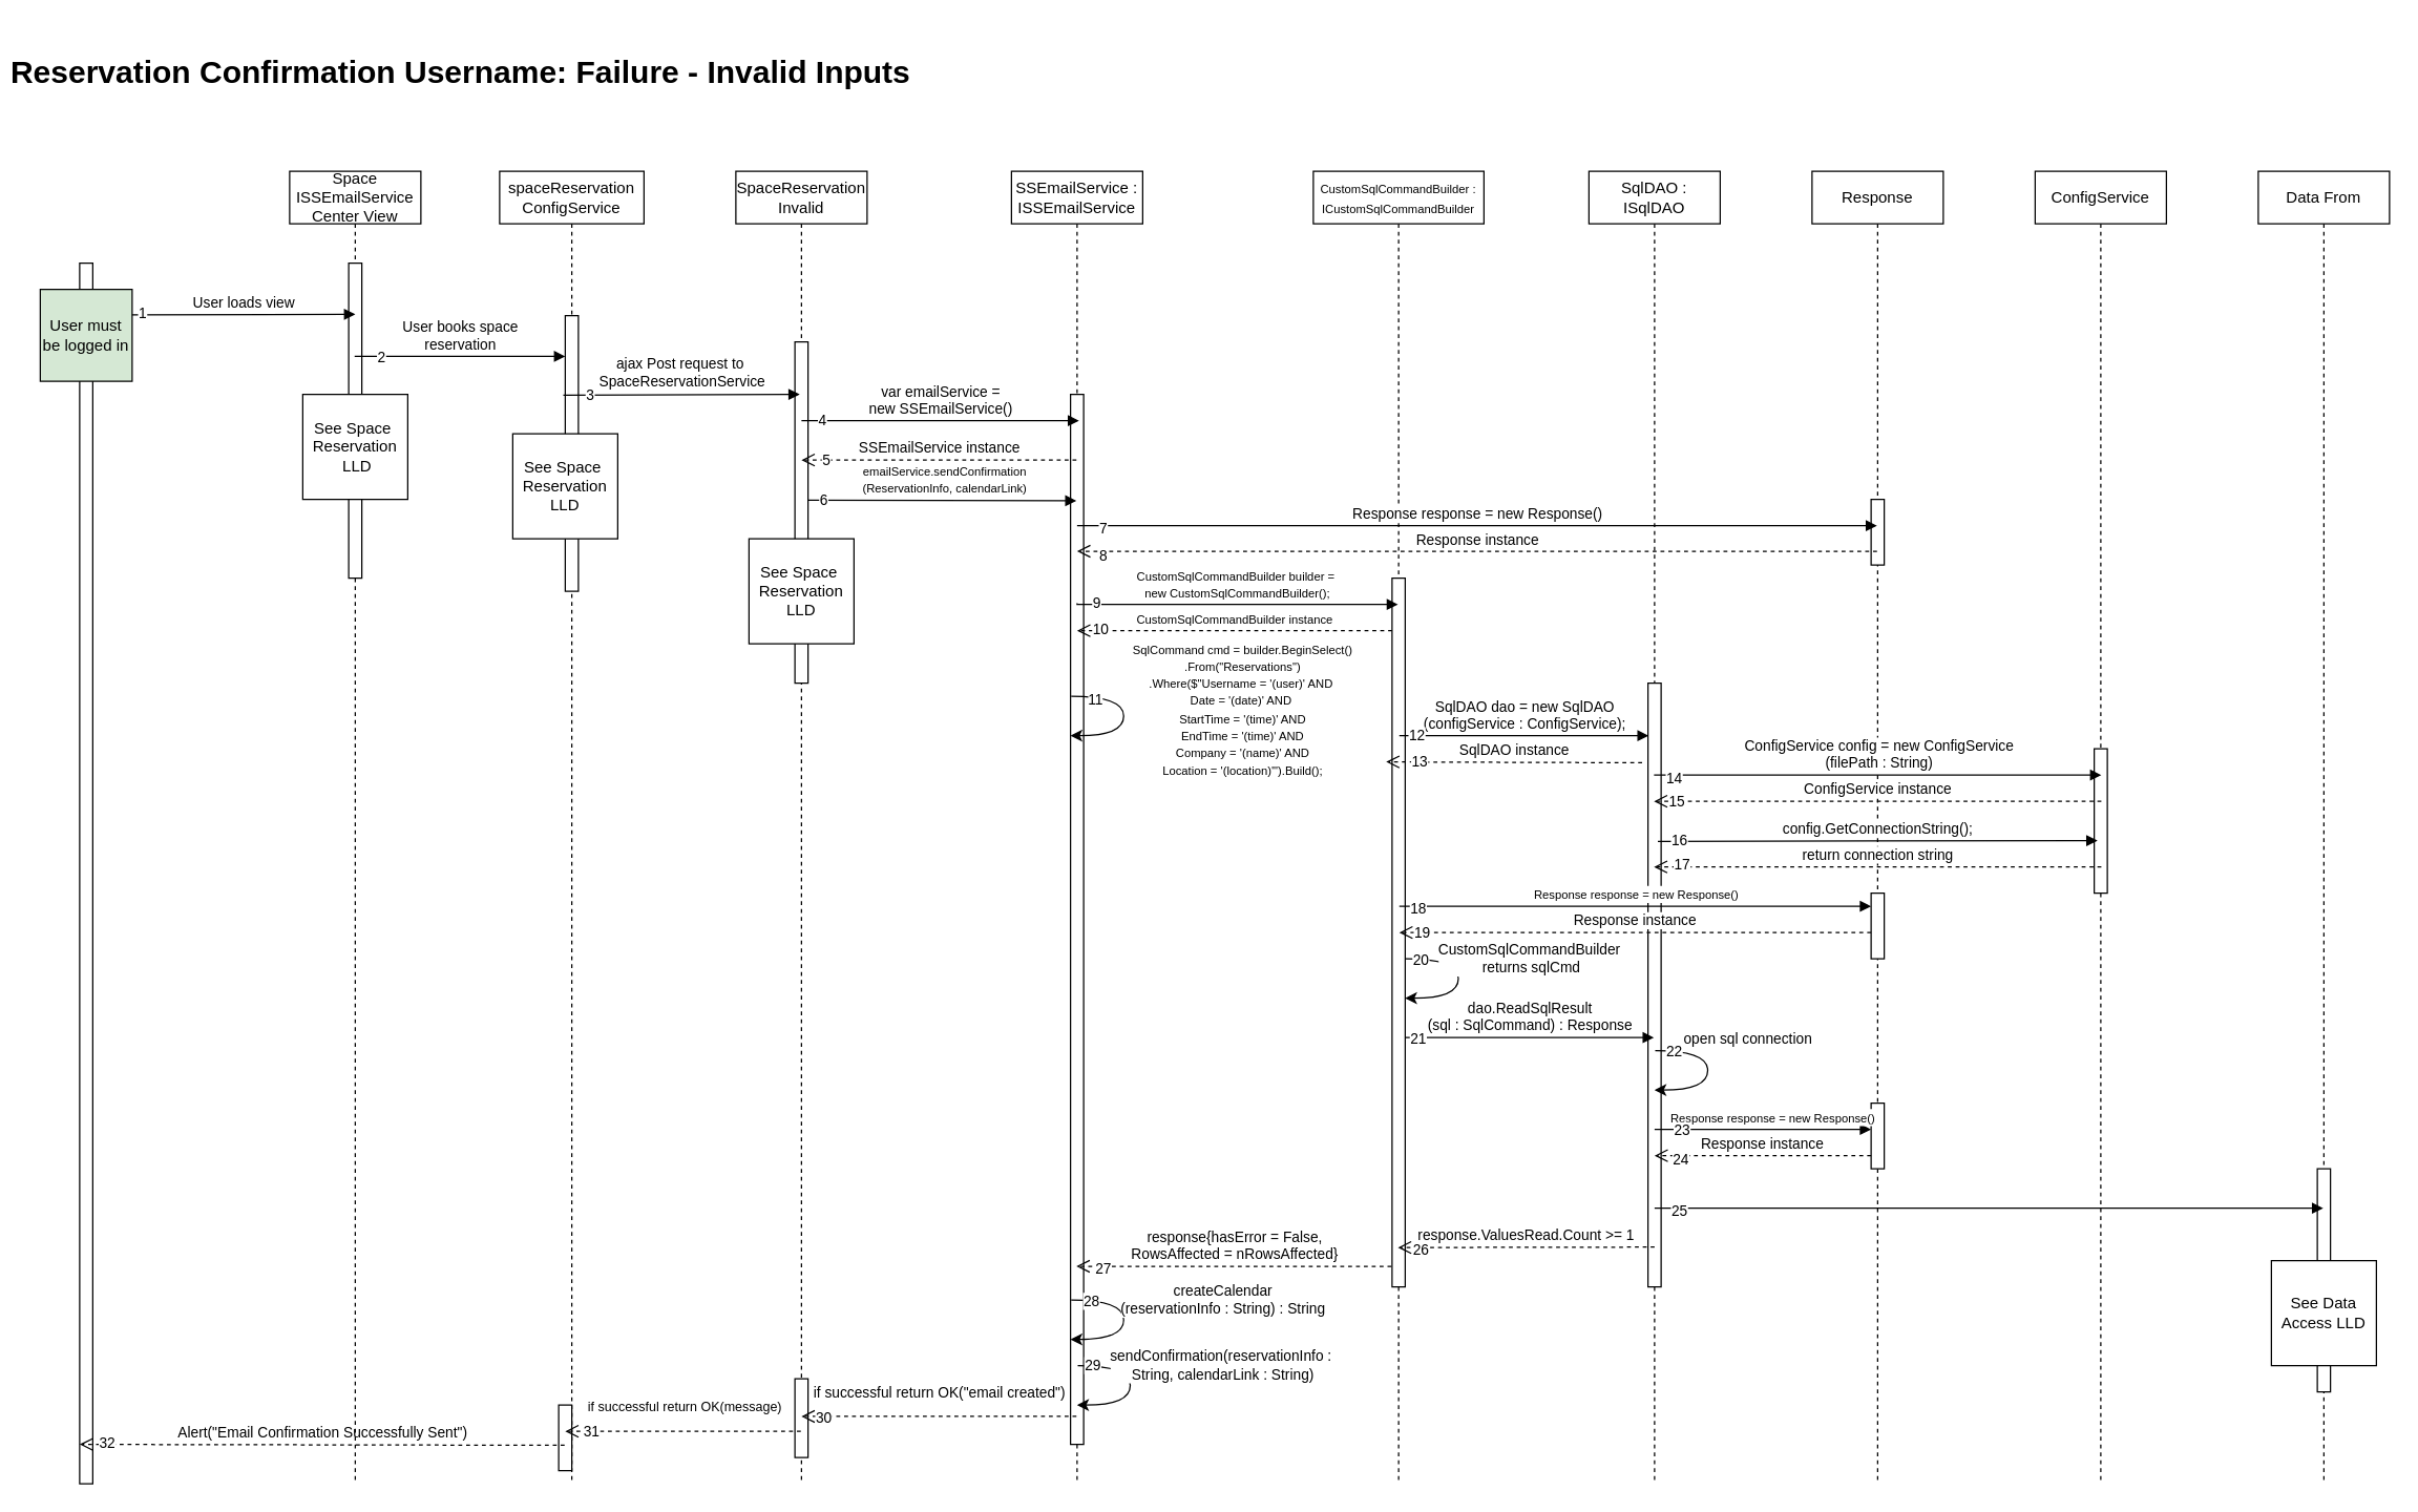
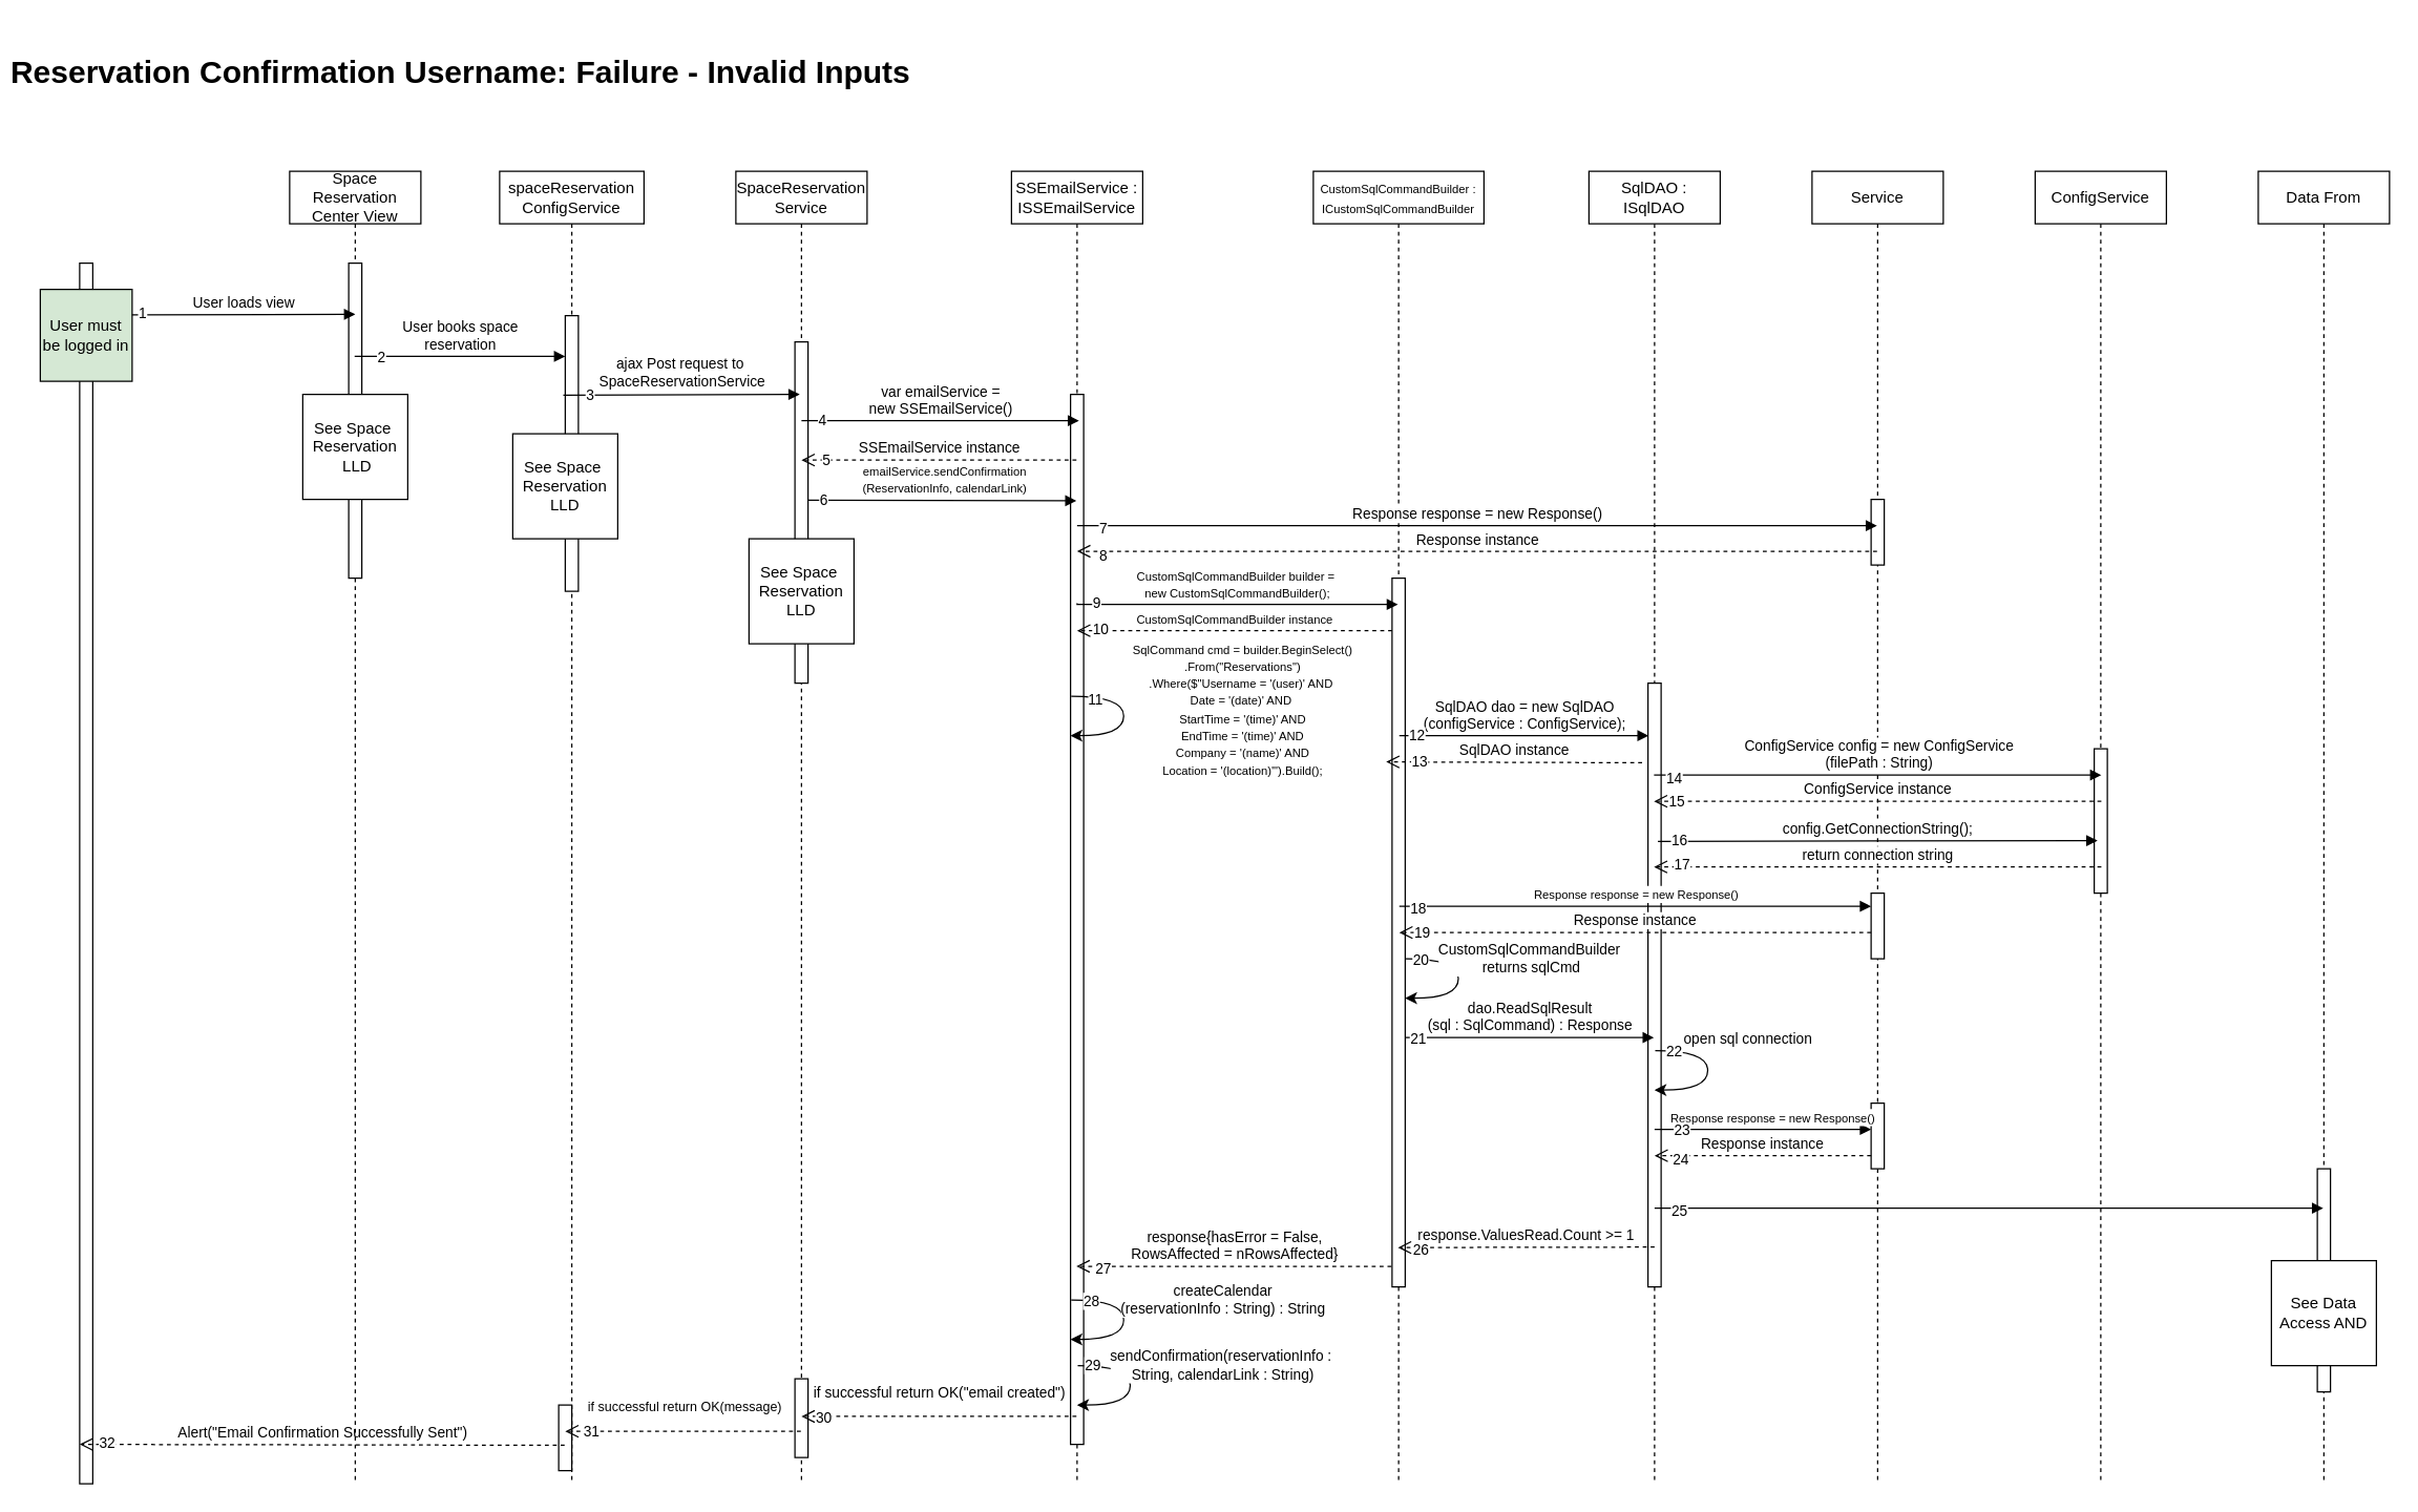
- <mxCell id="55" value="Space ISSEmailService Center View" style="shape=umlLifeline;perimeter=lifelinePerimeter;whiteSpace=wrap;html=1;container=0;dropTarget=0;collapsible=0;recursiveResize=0;outlineConnect=0;portConstraint=eastwest;newEdgeStyle={&quot;edgeStyle&quot;:&quot;elbowEdgeStyle&quot;,&quot;elbow&quot;:&quot;vertical&quot;,&quot;curved&quot;:0,&quot;rounded&quot;:0};" parent="1" vertex="1"><mxGeometry x="220" y="130" width="100" height="1000" as="geometry" /></mxCell>
+ <mxCell id="55" value="Space Reservation Center View" style="shape=umlLifeline;perimeter=lifelinePerimeter;whiteSpace=wrap;html=1;container=0;dropTarget=0;collapsible=0;recursiveResize=0;outlineConnect=0;portConstraint=eastwest;newEdgeStyle={&quot;edgeStyle&quot;:&quot;elbowEdgeStyle&quot;,&quot;elbow&quot;:&quot;vertical&quot;,&quot;curved&quot;:0,&quot;rounded&quot;:0};" parent="1" vertex="1"><mxGeometry x="220" y="130" width="100" height="1000" as="geometry" /></mxCell>
- <mxCell id="5" value="SpaceReservation&lt;div&gt;Invalid&lt;/div&gt;" style="shape=umlLifeline;perimeter=lifelinePerimeter;whiteSpace=wrap;html=1;container=0;dropTarget=0;collapsible=0;recursiveResize=0;outlineConnect=0;portConstraint=eastwest;newEdgeStyle={&quot;edgeStyle&quot;:&quot;elbowEdgeStyle&quot;,&quot;elbow&quot;:&quot;vertical&quot;,&quot;curved&quot;:0,&quot;rounded&quot;:0};" parent="1" vertex="1"><mxGeometry x="560" y="130" width="100" height="1000" as="geometry" /></mxCell>
+ <mxCell id="5" value="SpaceReservation&lt;div&gt;Service&lt;/div&gt;" style="shape=umlLifeline;perimeter=lifelinePerimeter;whiteSpace=wrap;html=1;container=0;dropTarget=0;collapsible=0;recursiveResize=0;outlineConnect=0;portConstraint=eastwest;newEdgeStyle={&quot;edgeStyle&quot;:&quot;elbowEdgeStyle&quot;,&quot;elbow&quot;:&quot;vertical&quot;,&quot;curved&quot;:0,&quot;rounded&quot;:0};" parent="1" vertex="1"><mxGeometry x="560" y="130" width="100" height="1000" as="geometry" /></mxCell>
- <mxCell id="15" value="Response" style="shape=umlLifeline;perimeter=lifelinePerimeter;whiteSpace=wrap;html=1;container=0;dropTarget=0;collapsible=0;recursiveResize=0;outlineConnect=0;portConstraint=eastwest;newEdgeStyle={&quot;edgeStyle&quot;:&quot;elbowEdgeStyle&quot;,&quot;elbow&quot;:&quot;vertical&quot;,&quot;curved&quot;:0,&quot;rounded&quot;:0};" parent="1" vertex="1"><mxGeometry x="1380" y="130" width="100" height="1000" as="geometry" /></mxCell>
+ <mxCell id="15" value="Service" style="shape=umlLifeline;perimeter=lifelinePerimeter;whiteSpace=wrap;html=1;container=0;dropTarget=0;collapsible=0;recursiveResize=0;outlineConnect=0;portConstraint=eastwest;newEdgeStyle={&quot;edgeStyle&quot;:&quot;elbowEdgeStyle&quot;,&quot;elbow&quot;:&quot;vertical&quot;,&quot;curved&quot;:0,&quot;rounded&quot;:0};" parent="1" vertex="1"><mxGeometry x="1380" y="130" width="100" height="1000" as="geometry" /></mxCell>
- <mxCell id="92" value="See Data&lt;div&gt;Access LLD&lt;/div&gt;" style="whiteSpace=wrap;html=1;aspect=fixed;" parent="1" vertex="1"><mxGeometry x="1730" y="960" width="80" height="80" as="geometry" /></mxCell>
+ <mxCell id="92" value="See Data&lt;div&gt;Access AND&lt;/div&gt;" style="whiteSpace=wrap;html=1;aspect=fixed;" parent="1" vertex="1"><mxGeometry x="1730" y="960" width="80" height="80" as="geometry" /></mxCell>
